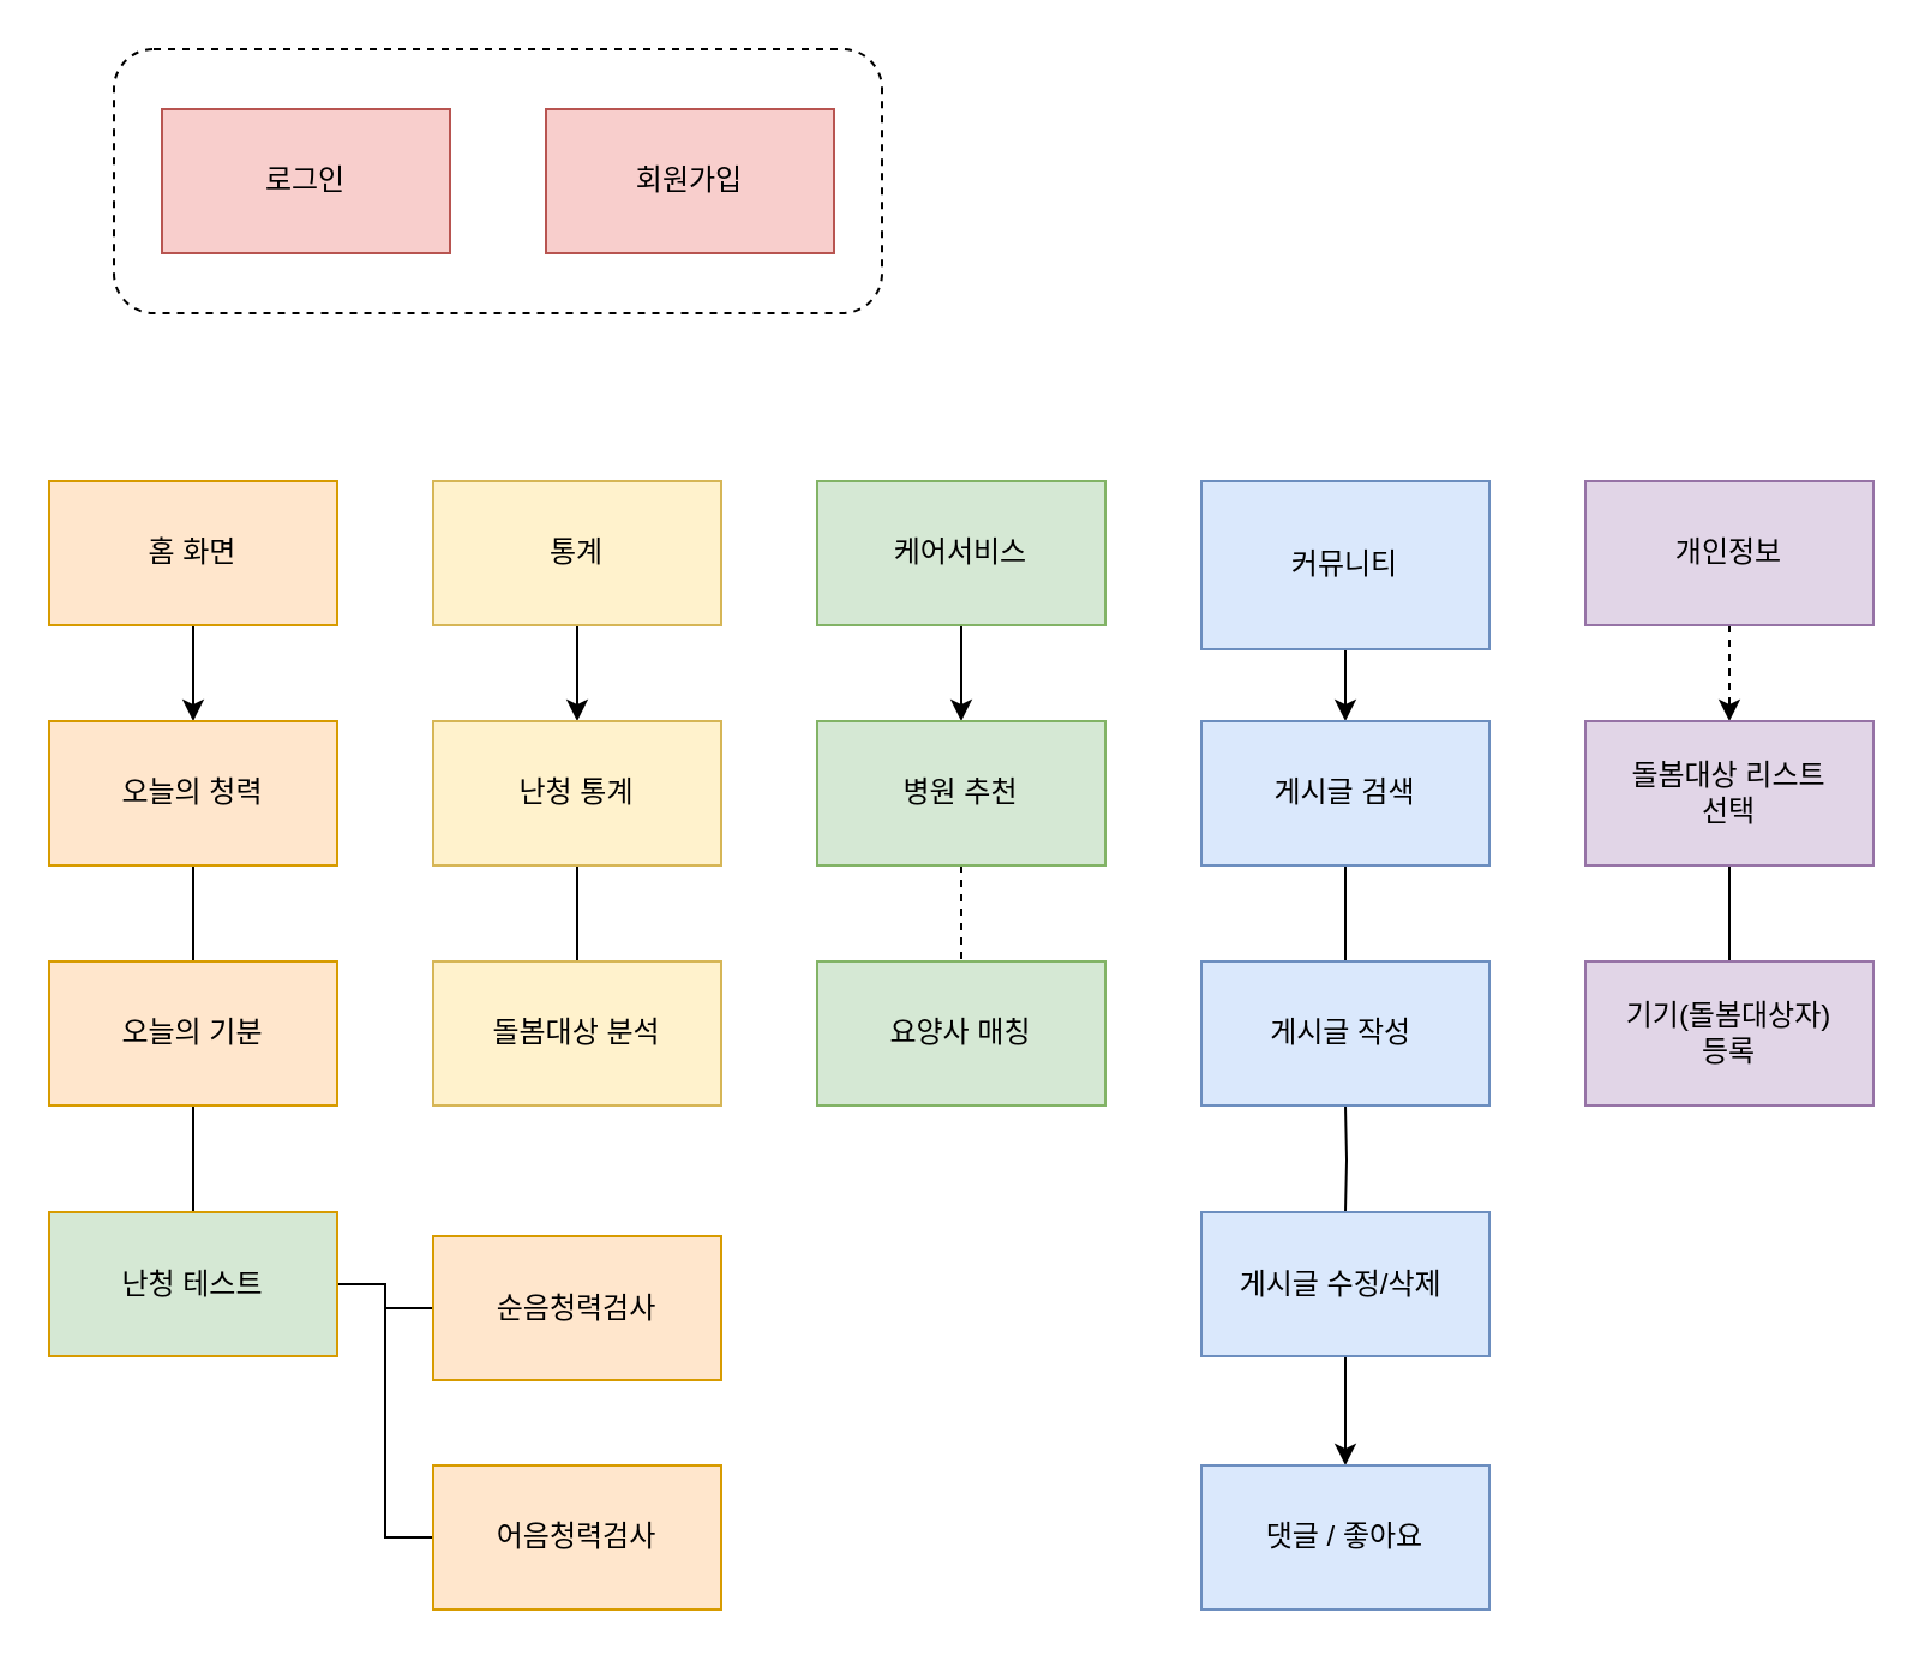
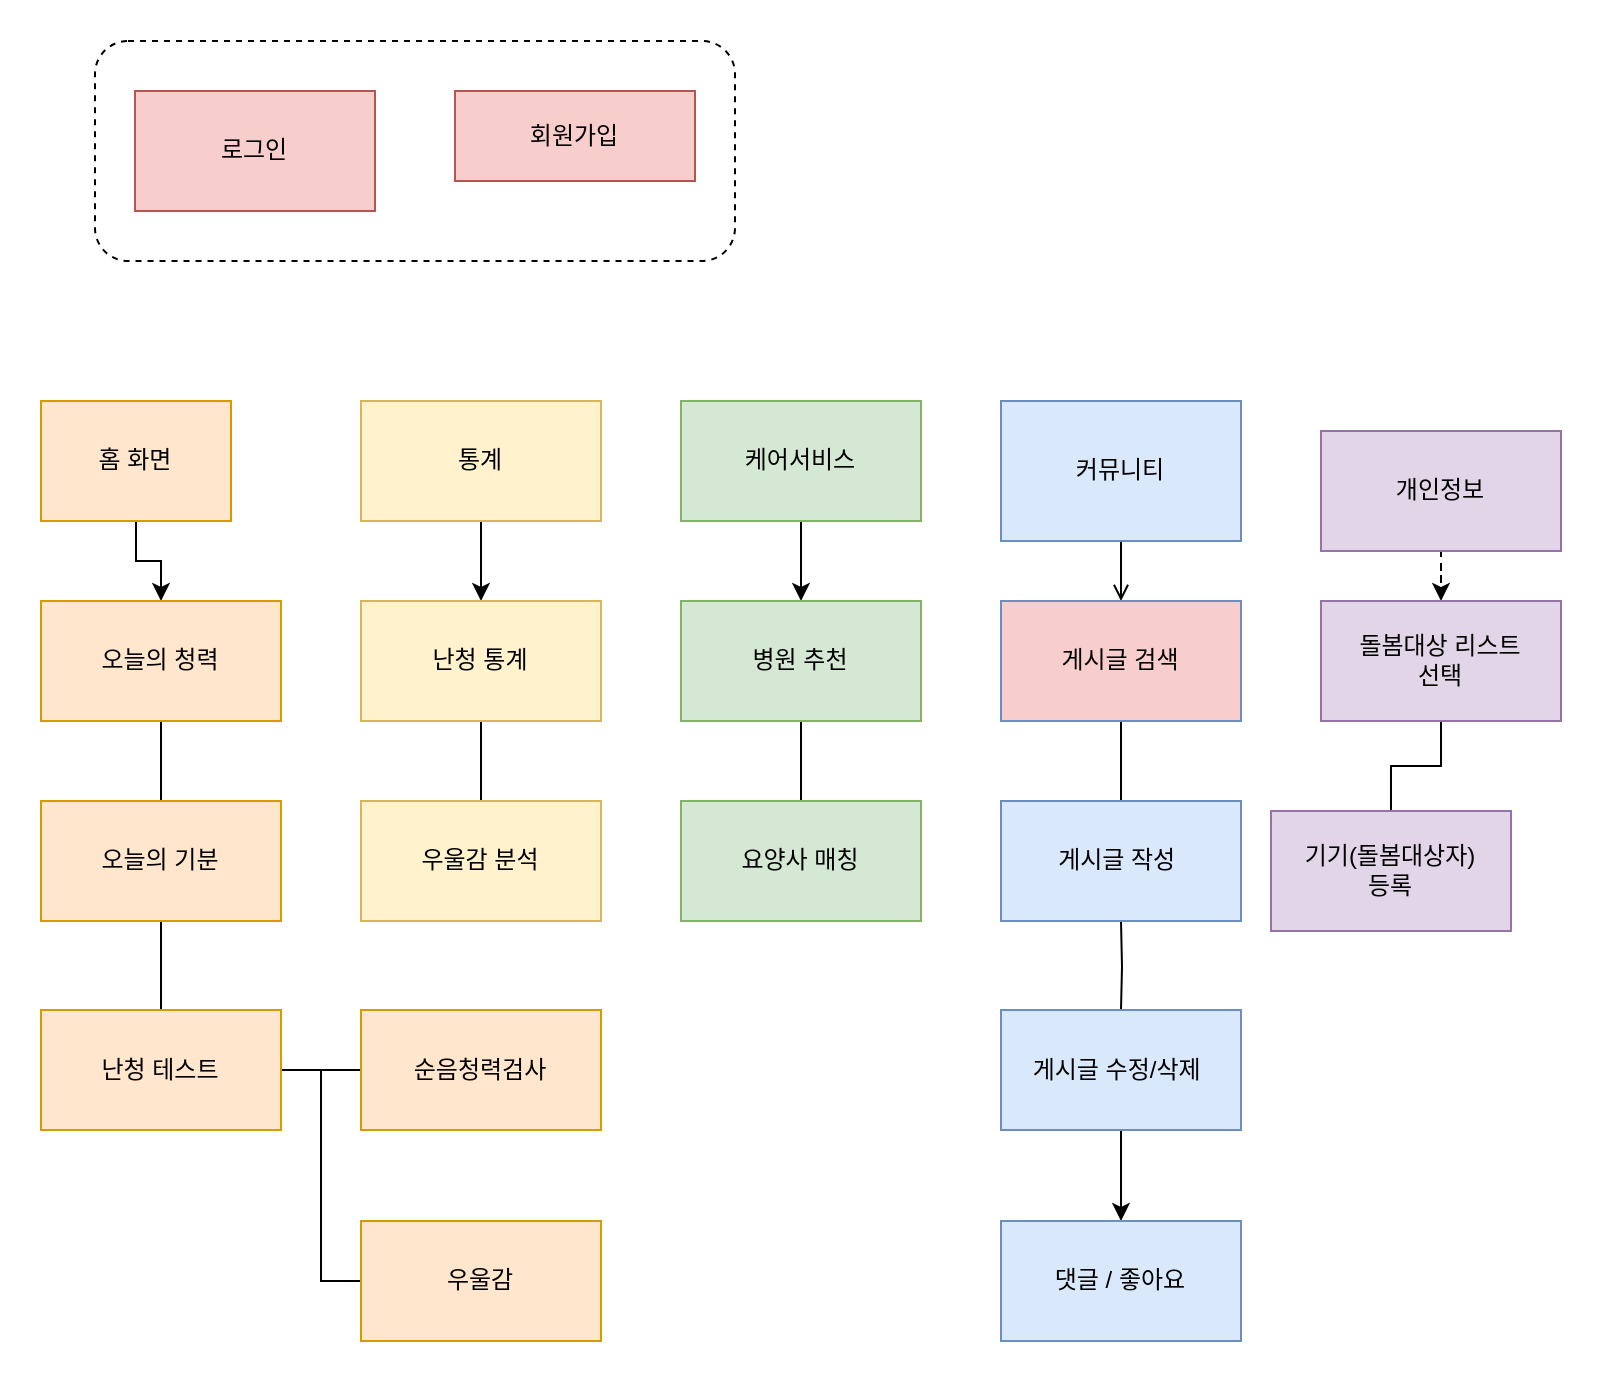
- <mxCell id="4" value="회원가입" style="rounded=0;whiteSpace=wrap;html=1;fillColor=#f8cecc;strokeColor=#b85450;" parent="1" vertex="1"><mxGeometry x="227" y="45" width="120" height="60" as="geometry" /></mxCell>
+ <mxCell id="4" value="회원가입" style="rounded=0;whiteSpace=wrap;html=1;fillColor=#f8cecc;strokeColor=#b85450;" parent="1" vertex="1"><mxGeometry x="227" y="45" width="120" height="45" as="geometry" /></mxCell>
- <mxCell id="6" value="홈 화면" style="rounded=0;whiteSpace=wrap;html=1;fillColor=#ffe6cc;strokeColor=#d79b00;" parent="1" vertex="1"><mxGeometry x="20" y="200" width="120" height="60" as="geometry" /></mxCell>
+ <mxCell id="6" value="홈 화면" style="rounded=0;whiteSpace=wrap;html=1;fillColor=#ffe6cc;strokeColor=#d79b00;" parent="1" vertex="1"><mxGeometry x="20" y="200" width="95" height="60" as="geometry" /></mxCell>
- <mxCell id="26" value="개인정보" style="rounded=0;whiteSpace=wrap;html=1;fillColor=#e1d5e7;strokeColor=#9673a6;" vertex="1" parent="1"><mxGeometry x="660" y="200" width="120" height="60" as="geometry" /></mxCell>
+ <mxCell id="26" value="개인정보" style="rounded=0;whiteSpace=wrap;html=1;fillColor=#e1d5e7;strokeColor=#9673a6;" vertex="1" parent="1"><mxGeometry x="660" y="215" width="120" height="60" as="geometry" /></mxCell>
- <mxCell id="21" style="edgeStyle=orthogonalEdgeStyle;rounded=0;orthogonalLoop=1;jettySize=auto;html=1;exitX=0.5;exitY=1;exitDx=0;exitDy=0;" edge="1" parent="1" source="22" target="24"><mxGeometry relative="1" as="geometry" /></mxCell>
+ <mxCell id="21" style="edgeStyle=orthogonalEdgeStyle;rounded=0;orthogonalLoop=1;jettySize=auto;html=1;exitX=0.5;exitY=1;exitDx=0;exitDy=0;endArrow=open;" edge="1" parent="1" source="22" target="24"><mxGeometry relative="1" as="geometry" /></mxCell>
- <mxCell id="24" value="게시글 검색" style="rounded=0;whiteSpace=wrap;html=1;fillColor=#dae8fc;strokeColor=#6c8ebf;" vertex="1" parent="1"><mxGeometry x="500" y="300" width="120" height="60" as="geometry" /></mxCell>
+ <mxCell id="24" value="게시글 검색" style="rounded=0;whiteSpace=wrap;html=1;fillColor=#f8cecc;strokeColor=#6c8ebf;" vertex="1" parent="1"><mxGeometry x="500" y="300" width="120" height="60" as="geometry" /></mxCell>
- <mxCell id="18" value="" style="edgeStyle=orthogonalEdgeStyle;rounded=0;orthogonalLoop=1;jettySize=auto;html=1;endArrow=none;endFill=0;dashed=1;" edge="1" parent="1" source="19" target="20"><mxGeometry relative="1" as="geometry" /></mxCell>
+ <mxCell id="18" value="" style="edgeStyle=orthogonalEdgeStyle;rounded=0;orthogonalLoop=1;jettySize=auto;html=1;endArrow=none;endFill=0;" edge="1" parent="1" source="19" target="20"><mxGeometry relative="1" as="geometry" /></mxCell>
- <mxCell id="15" value="돌봄대상 분석" style="rounded=0;whiteSpace=wrap;html=1;fillColor=#fff2cc;strokeColor=#d6b656;" vertex="1" parent="1"><mxGeometry x="180" y="400" width="120" height="60" as="geometry" /></mxCell>
+ <mxCell id="15" value="우울감 분석" style="rounded=0;whiteSpace=wrap;html=1;fillColor=#fff2cc;strokeColor=#d6b656;" vertex="1" parent="1"><mxGeometry x="180" y="400" width="120" height="60" as="geometry" /></mxCell>
- <mxCell id="29" value="기기(돌봄대상자) &lt;br&gt;등록" style="rounded=0;whiteSpace=wrap;html=1;fillColor=#e1d5e7;strokeColor=#9673a6;" vertex="1" parent="1"><mxGeometry x="660" y="400" width="120" height="60" as="geometry" /></mxCell>
+ <mxCell id="29" value="기기(돌봄대상자) &lt;br&gt;등록" style="rounded=0;whiteSpace=wrap;html=1;fillColor=#e1d5e7;strokeColor=#9673a6;" vertex="1" parent="1"><mxGeometry x="635" y="405" width="120" height="60" as="geometry" /></mxCell>
- <mxCell id="37" value="난청 테스트" style="rounded=0;whiteSpace=wrap;html=1;fillColor=#d5e8d4;strokeColor=#d79b00;" vertex="1" parent="1"><mxGeometry x="20" y="504.5" width="120" height="60" as="geometry" /></mxCell>
+ <mxCell id="37" value="난청 테스트" style="rounded=0;whiteSpace=wrap;html=1;fillColor=#ffe6cc;strokeColor=#d79b00;" vertex="1" parent="1"><mxGeometry x="20" y="504.5" width="120" height="60" as="geometry" /></mxCell>
- <mxCell id="38" value="순음청력검사" style="whiteSpace=wrap;html=1;fillColor=#ffe6cc;strokeColor=#d79b00;rounded=0;" vertex="1" parent="1"><mxGeometry x="180" y="514.5" width="120" height="60" as="geometry" /></mxCell>
+ <mxCell id="38" value="순음청력검사" style="whiteSpace=wrap;html=1;fillColor=#ffe6cc;strokeColor=#d79b00;rounded=0;" vertex="1" parent="1"><mxGeometry x="180" y="504.5" width="120" height="60" as="geometry" /></mxCell>
- <mxCell id="39" value="어음청력검사" style="whiteSpace=wrap;html=1;fillColor=#ffe6cc;strokeColor=#d79b00;rounded=0;" vertex="1" parent="1"><mxGeometry x="180" y="610" width="120" height="60" as="geometry" /></mxCell>
+ <mxCell id="39" value="우울감" style="whiteSpace=wrap;html=1;fillColor=#ffe6cc;strokeColor=#d79b00;rounded=0;" vertex="1" parent="1"><mxGeometry x="180" y="610" width="120" height="60" as="geometry" /></mxCell>
